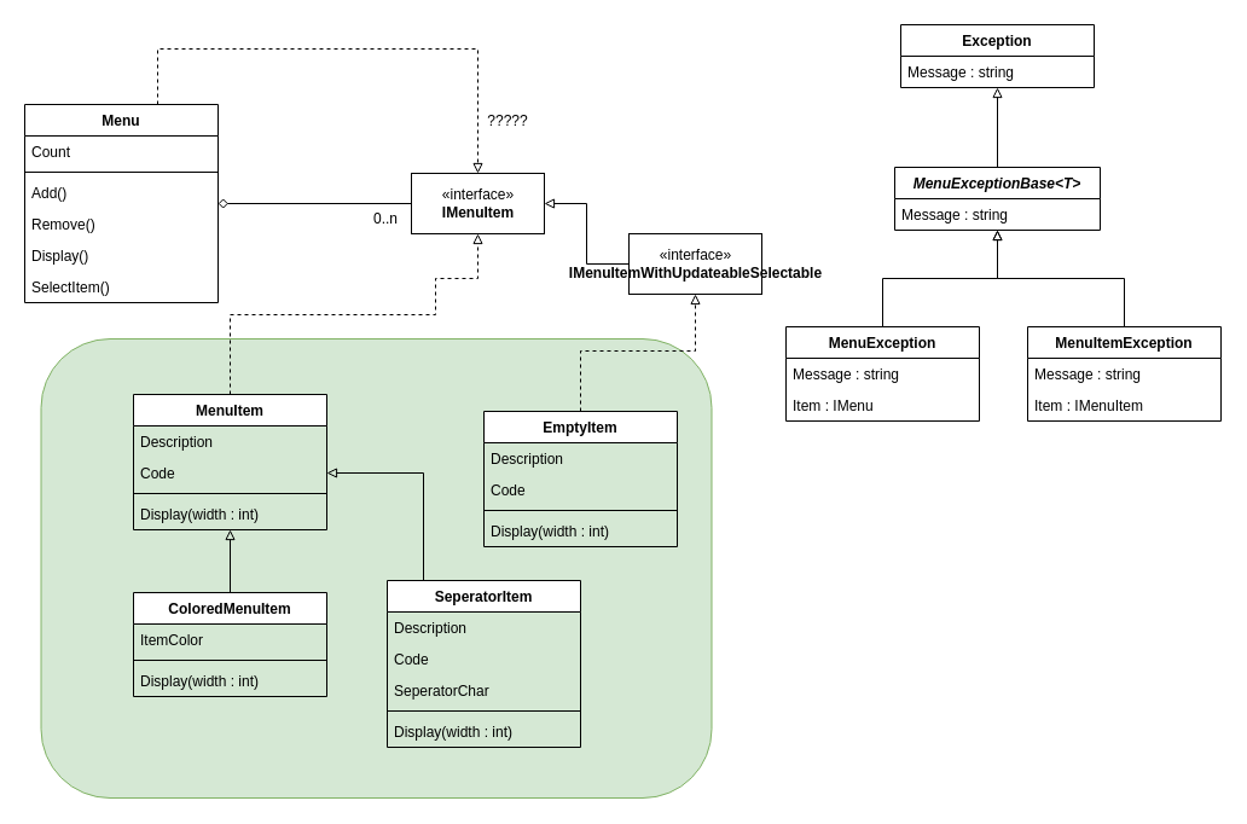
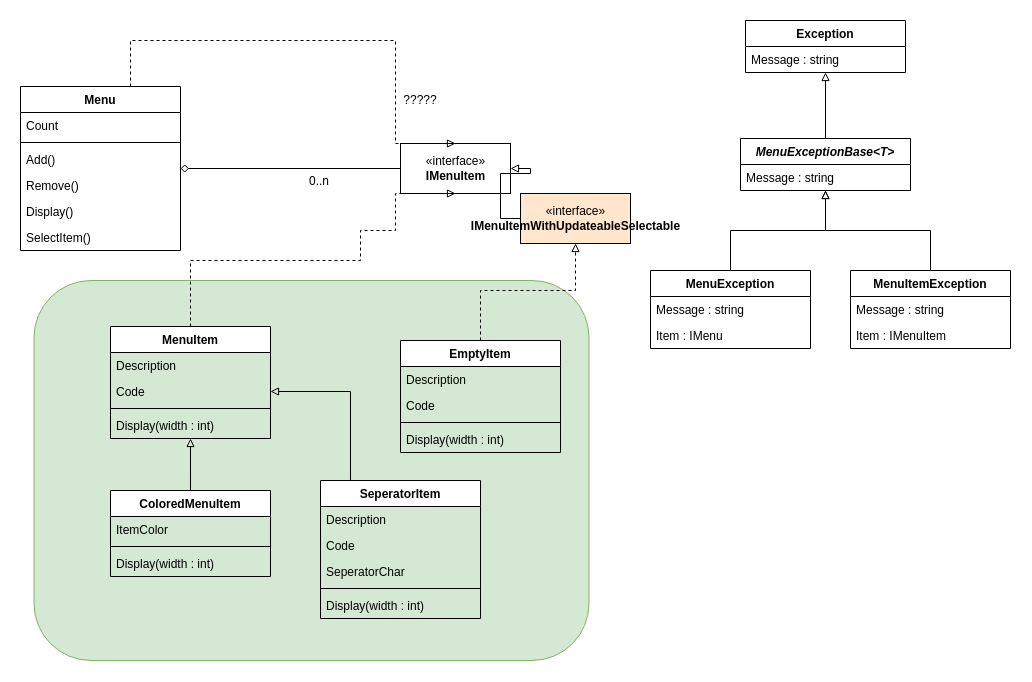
- <mxCell id="3" value="«interface»&lt;br&gt;&lt;b&gt;IMenuItem&lt;/b&gt;" style="html=1;" parent="1" vertex="1"><mxGeometry x="340" y="143" width="110" height="50" as="geometry" /></mxCell>
+ <mxCell id="3" value="«interface»&lt;br&gt;&lt;b&gt;IMenuItem&lt;/b&gt;" style="html=1;" parent="1" vertex="1"><mxGeometry x="400" y="143" width="110" height="50" as="geometry" /></mxCell>
- <mxCell id="53" value="«interface»&lt;br&gt;&lt;b&gt;IMenuItemWithUpdateableSelectable&lt;/b&gt;" style="html=1;" vertex="1" parent="1"><mxGeometry x="520" y="193" width="110" height="50" as="geometry" /></mxCell>
+ <mxCell id="53" value="«interface»&lt;br&gt;&lt;b&gt;IMenuItemWithUpdateableSelectable&lt;/b&gt;" style="html=1;fillColor=#ffe6cc;" vertex="1" parent="1"><mxGeometry x="520" y="193" width="110" height="50" as="geometry" /></mxCell>
